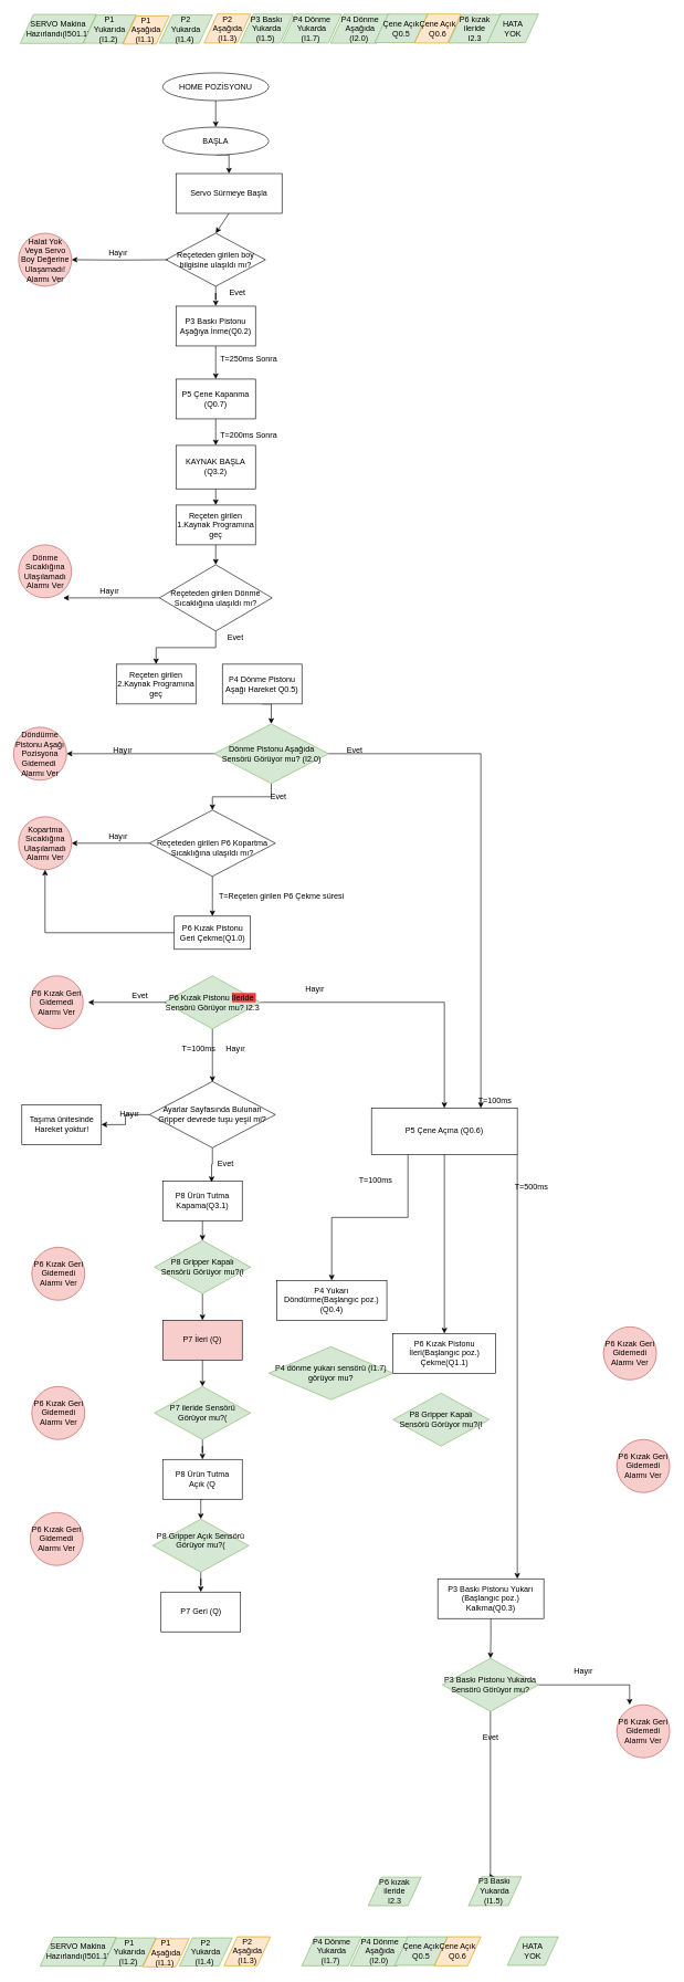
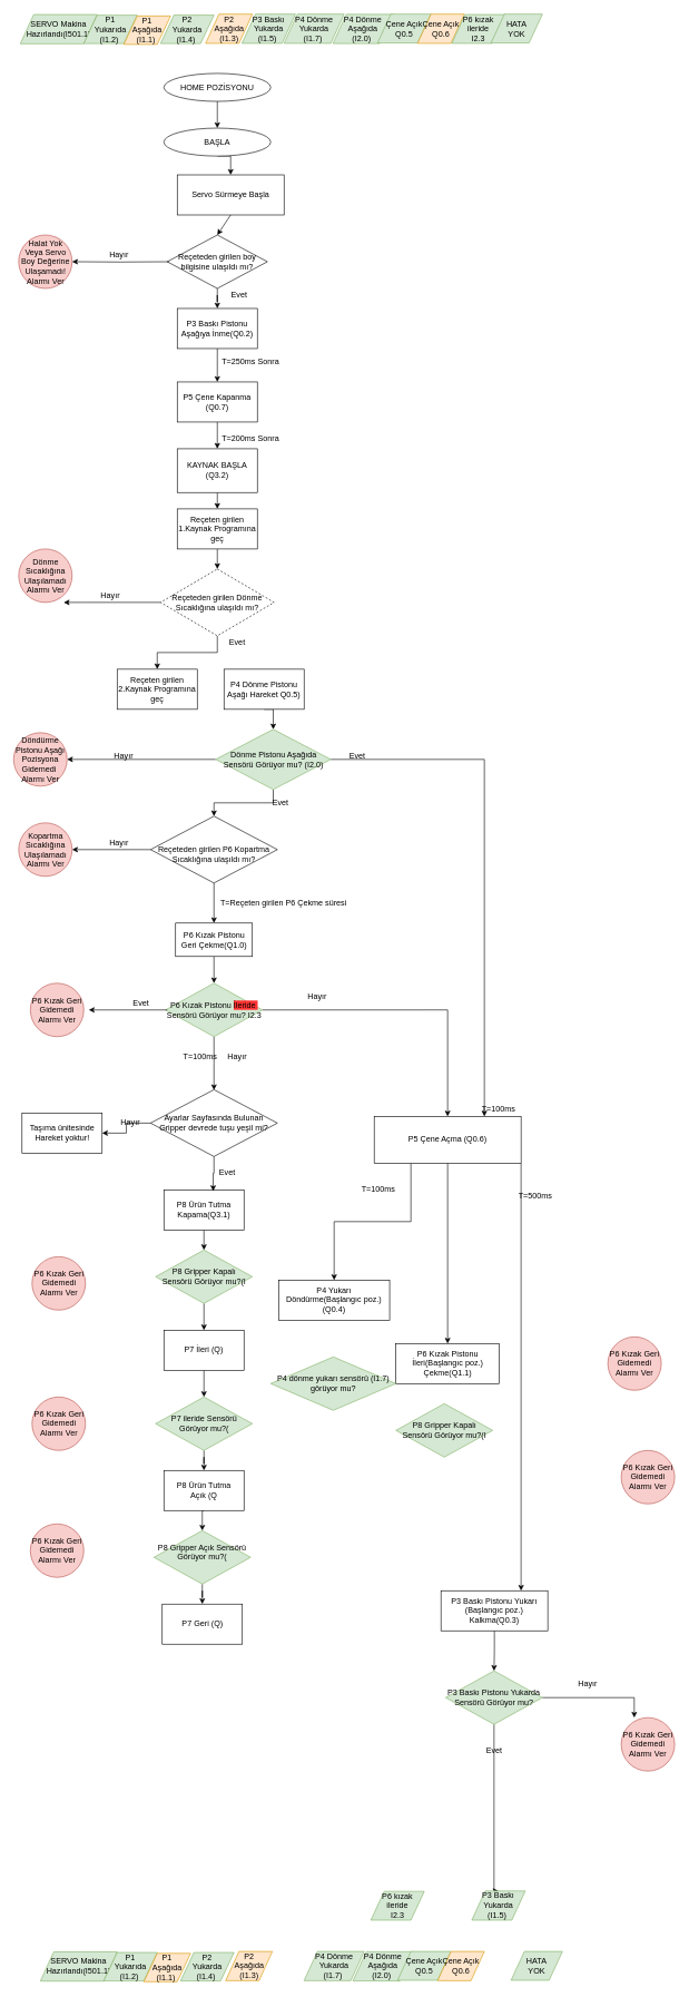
- <mxCell id="23" value="Reçeteden girilen Dönme Sıcaklığına ulaşıldı mı?" style="rhombus;whiteSpace=wrap;html=1;" vertex="1" parent="1"><mxGeometry x="240" y="850.62" width="170" height="100" as="geometry" /></mxCell>
+ <mxCell id="23" value="Reçeteden girilen Dönme Sıcaklığına ulaşıldı mı?" style="rhombus;whiteSpace=wrap;html=1;dashed=1;" vertex="1" parent="1"><mxGeometry x="240" y="850.62" width="170" height="100" as="geometry" /></mxCell>
- <mxCell id="39" value="" style="edgeStyle=orthogonalEdgeStyle;rounded=0;orthogonalLoop=1;jettySize=auto;html=1;" edge="1" source="40" target="34" parent="1"><mxGeometry relative="1" as="geometry" /></mxCell>
+ <mxCell id="39" value="" style="edgeStyle=orthogonalEdgeStyle;rounded=0;orthogonalLoop=1;jettySize=auto;html=1;" edge="1" source="40" target="44" parent="1"><mxGeometry relative="1" as="geometry" /></mxCell>
- <mxCell id="51" value="P4 Yukarı Döndürme(Başlangıc poz.)&lt;br&gt;(Q0.4)" style="rounded=0;whiteSpace=wrap;html=1;" vertex="1" parent="1"><mxGeometry x="416.88" y="1930" width="166.25" height="60" as="geometry" /></mxCell>
+ <mxCell id="51" value="P4 Yukarı Döndürme(Başlangıc poz.)&lt;br&gt;(Q0.4)" style="rounded=0;whiteSpace=wrap;html=1;" vertex="1" parent="1"><mxGeometry x="416.88" y="1915" width="166.25" height="60" as="geometry" /></mxCell>
- <mxCell id="87" value="P7 İleri (Q)" style="rounded=0;whiteSpace=wrap;html=1;fillColor=#f8cecc;" vertex="1" parent="1"><mxGeometry x="245" y="1990" width="120" height="60" as="geometry" /></mxCell>
+ <mxCell id="87" value="P7 İleri (Q)" style="rounded=0;whiteSpace=wrap;html=1;" vertex="1" parent="1"><mxGeometry x="245" y="1990" width="120" height="60" as="geometry" /></mxCell>
